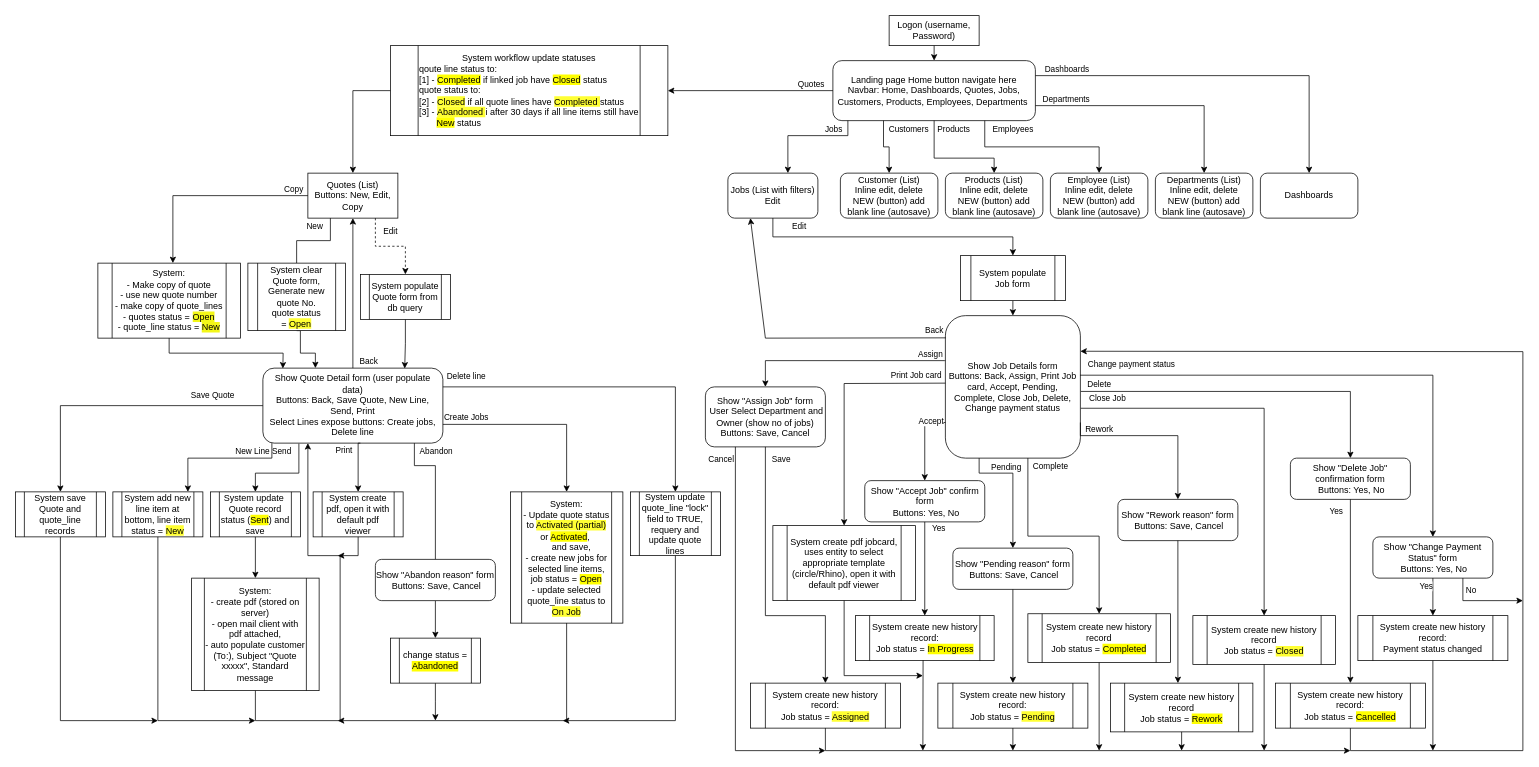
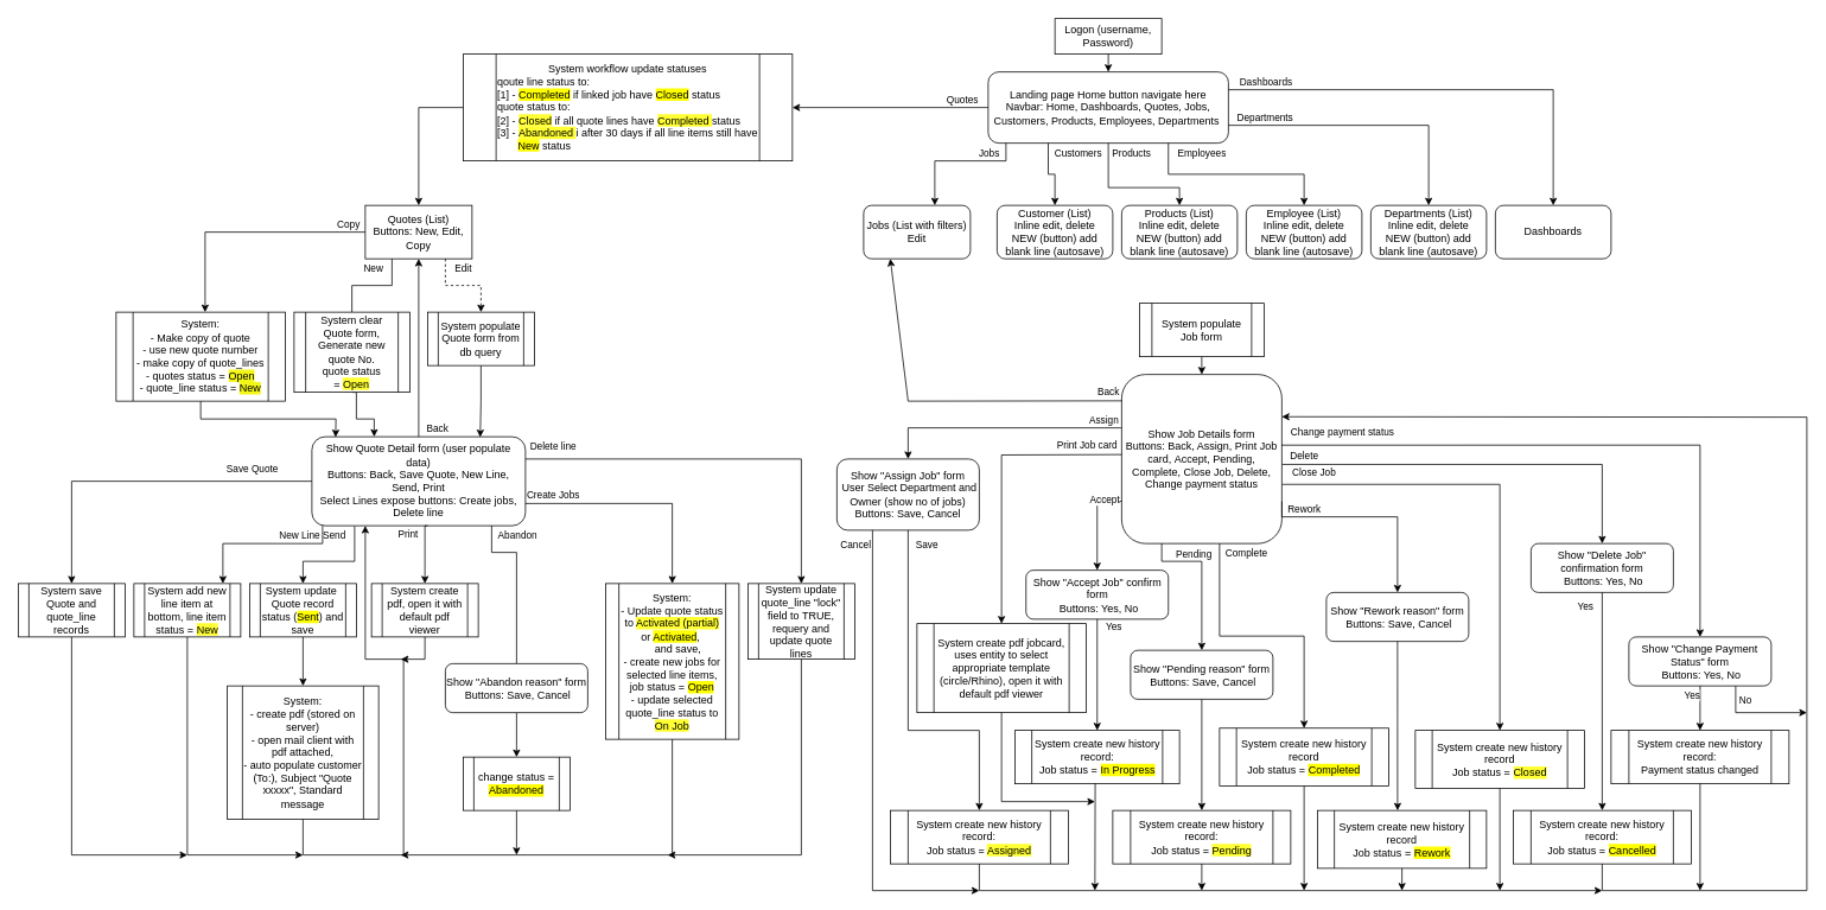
- <mxCell id="25" value="" style="endArrow=classic;html=1;rounded=0;entryX=0.5;entryY=0;entryDx=0;entryDy=0;edgeStyle=orthogonalEdgeStyle;exitX=0.5;exitY=1;exitDx=0;exitDy=0;" parent="1" source="23" target="28" edge="1"><mxGeometry relative="1" as="geometry"><mxPoint x="1010" y="290" as="sourcePoint" /><mxPoint x="1100" y="350" as="targetPoint" /></mxGeometry></mxCell>
- <mxCell id="26" value="Edit" style="edgeLabel;resizable=0;html=1;align=center;verticalAlign=middle;" parent="25" connectable="0" vertex="1"><mxGeometry relative="1" as="geometry"><mxPoint x="-126" y="-15" as="offset" /></mxGeometry></mxCell>
- <mxCell id="17" value="System populate Quote form from db query" style="shape=process;whiteSpace=wrap;html=1;backgroundOutline=1;" parent="1" vertex="1"><mxGeometry x="480" y="365" width="120" height="60" as="geometry" /></mxCell>
+ <mxCell id="17" value="System populate Quote form from db query" style="shape=process;whiteSpace=wrap;html=1;backgroundOutline=1;" parent="1" vertex="1"><mxGeometry x="480" y="350" width="120" height="60" as="geometry" /></mxCell>
